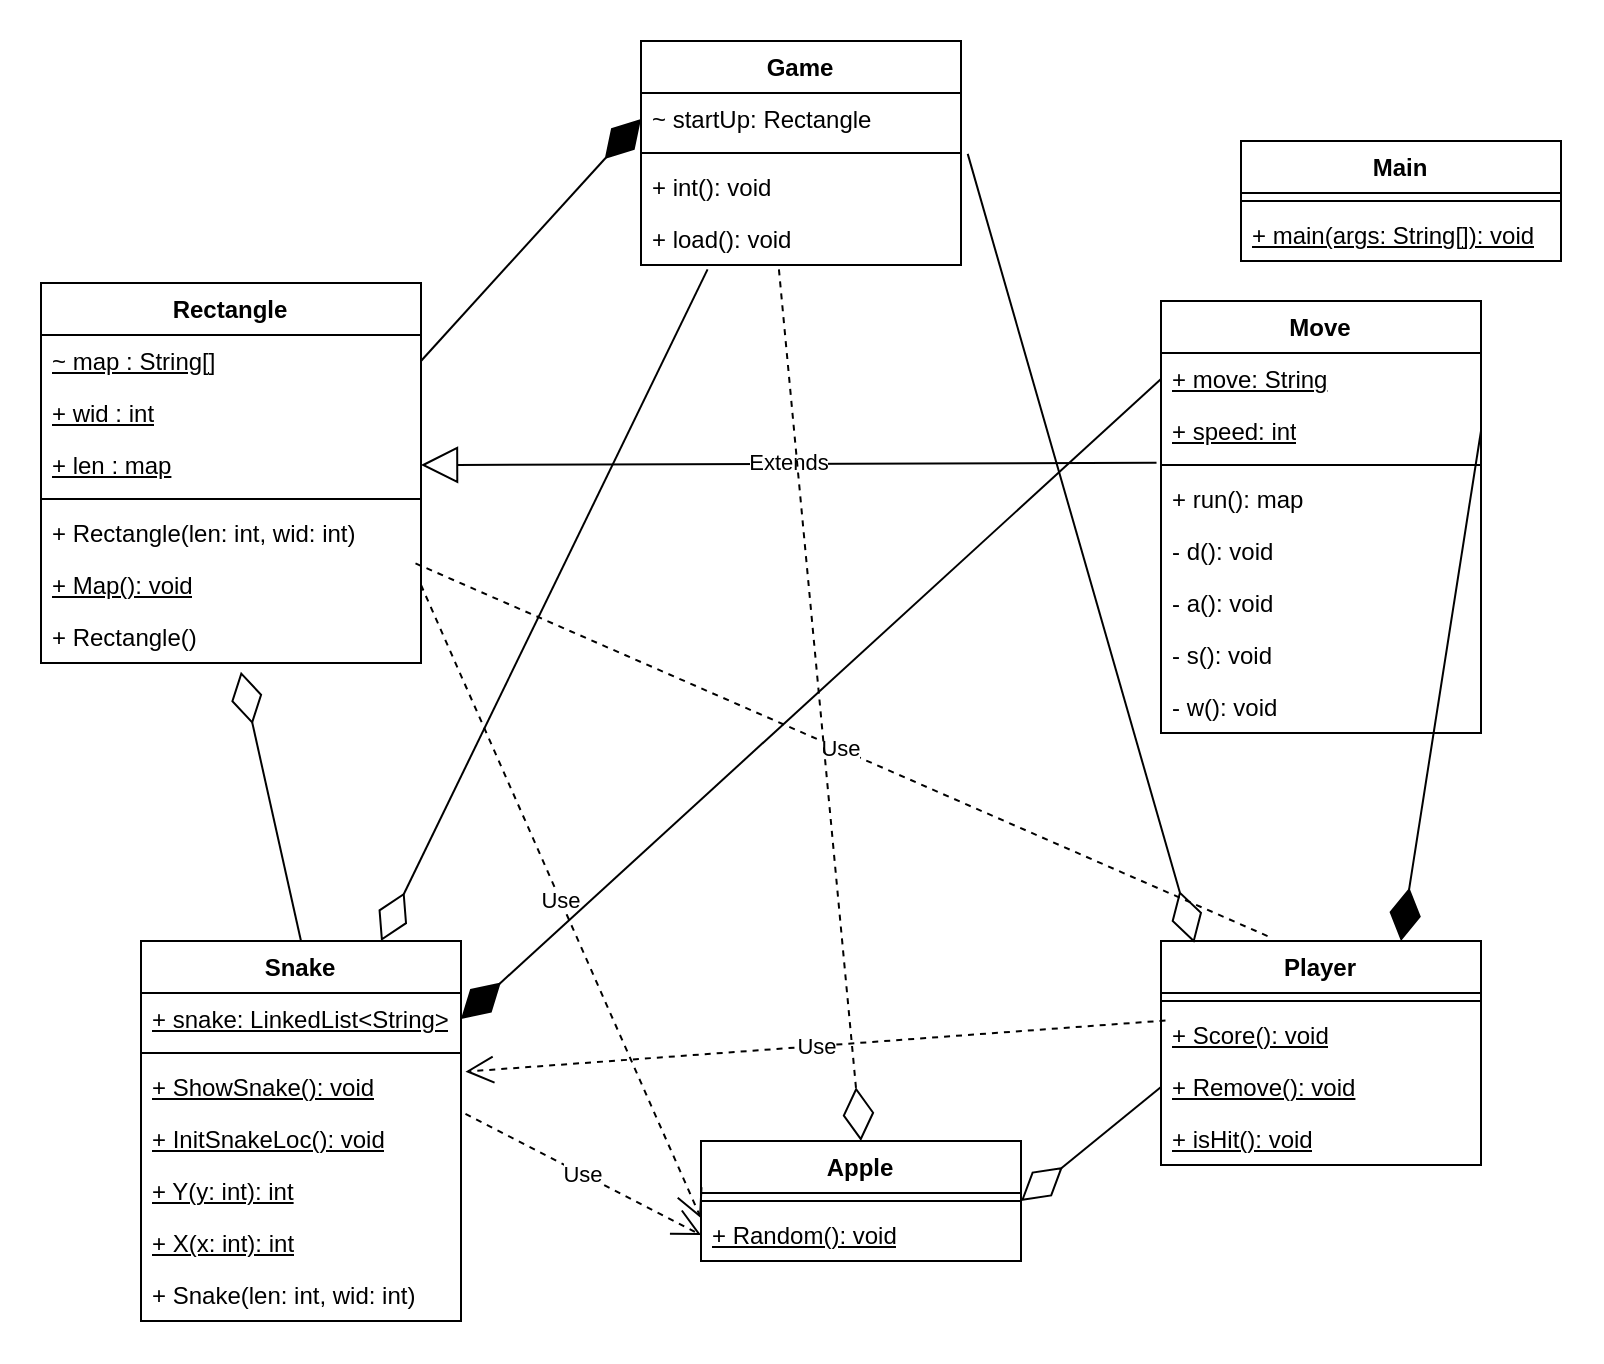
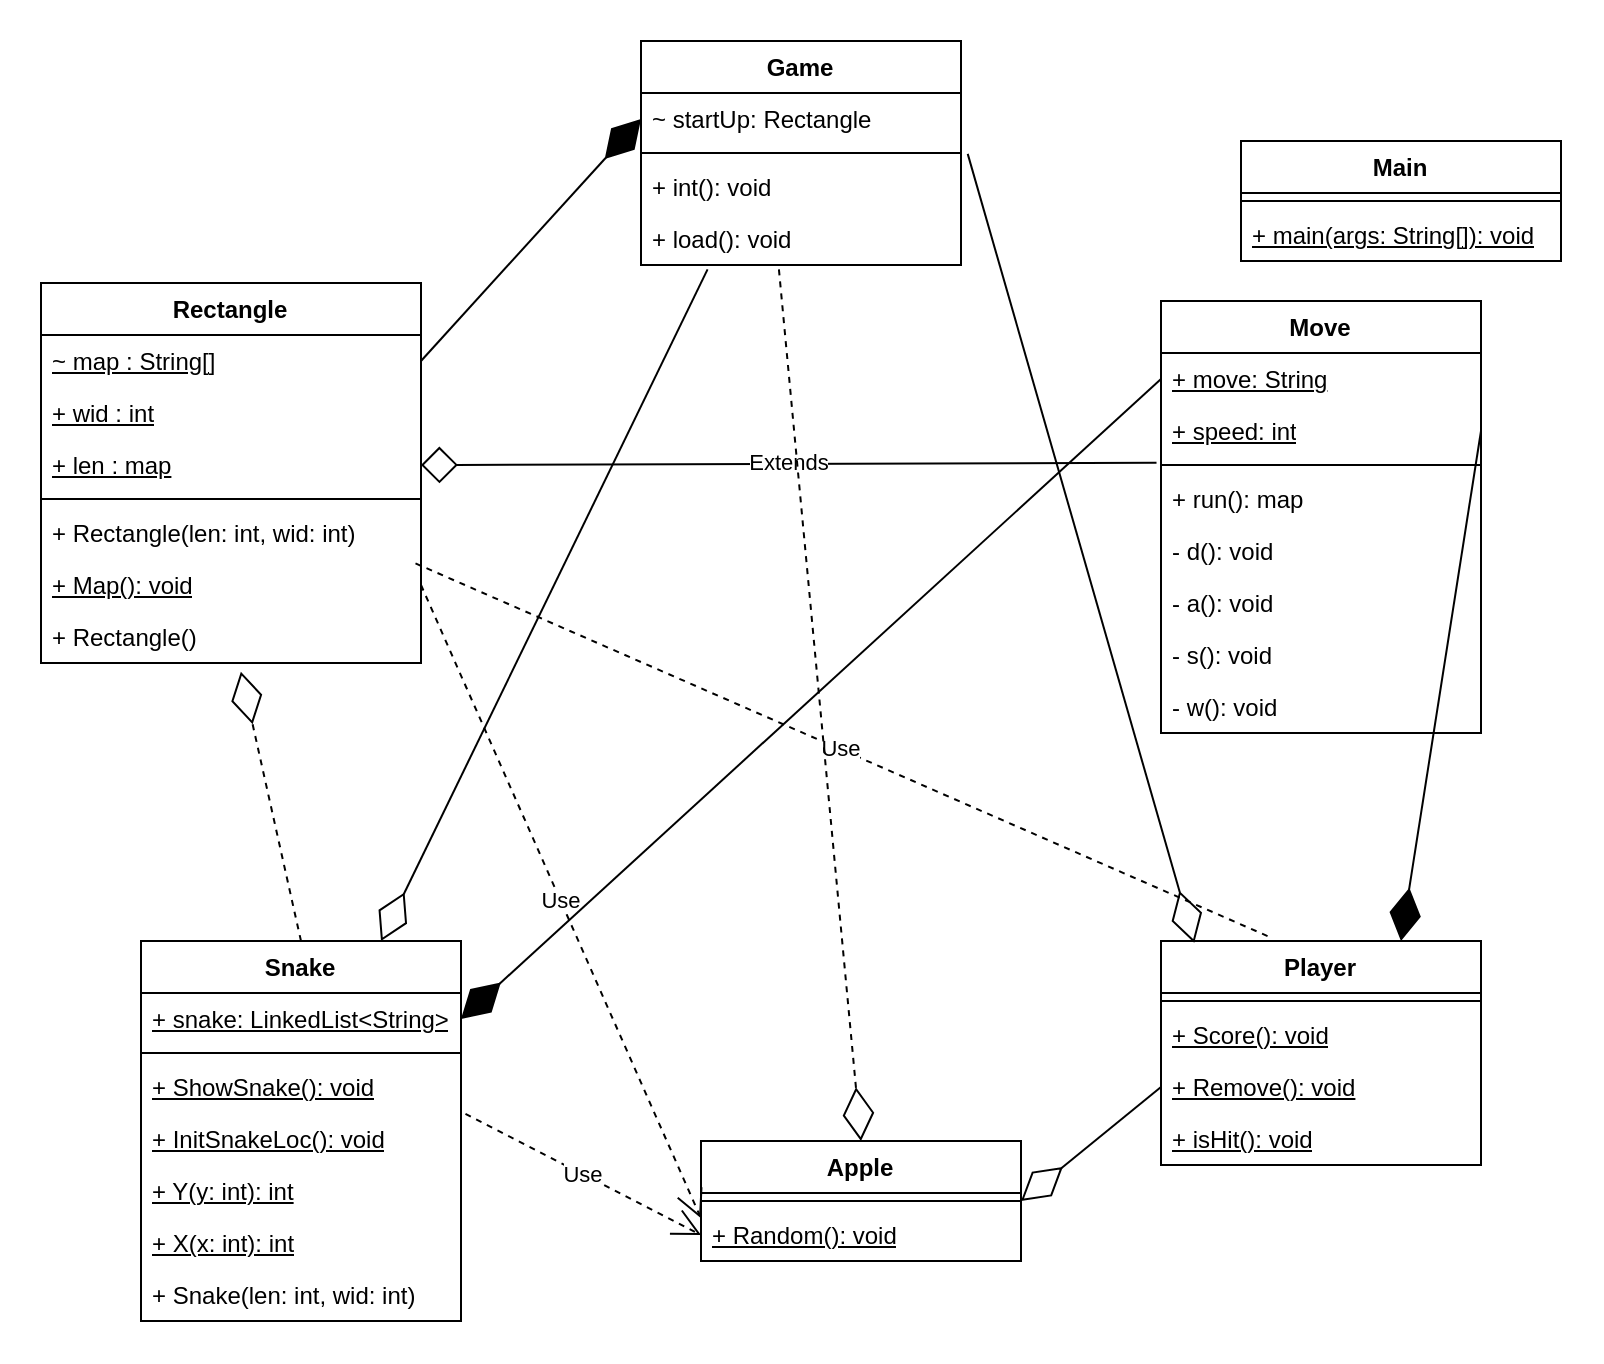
- <mxCell id="43" value="Extends" style="endArrow=block;endSize=16;endFill=0;html=1;rounded=0;exitX=-0.014;exitY=-0.197;exitDx=0;exitDy=0;exitPerimeter=0;entryX=1;entryY=0.5;entryDx=0;entryDy=0;" edge="1" parent="1" source="38" target="8"><mxGeometry width="160" relative="1" as="geometry"><mxPoint x="440" y="350" as="sourcePoint" /><mxPoint x="600" y="350" as="targetPoint" /></mxGeometry></mxCell>
+ <mxCell id="43" value="Extends" style="endArrow=diamond;endSize=16;endFill=0;html=1;rounded=0;exitX=-0.014;exitY=-0.197;exitDx=0;exitDy=0;exitPerimeter=0;entryX=1;entryY=0.5;entryDx=0;entryDy=0;" edge="1" parent="1" source="38" target="8"><mxGeometry width="160" relative="1" as="geometry"><mxPoint x="440" y="350" as="sourcePoint" /><mxPoint x="600" y="350" as="targetPoint" /></mxGeometry></mxCell>
- <mxCell id="52" value="" style="endArrow=diamondThin;endFill=0;endSize=24;html=1;rounded=0;entryX=0.526;entryY=1.167;entryDx=0;entryDy=0;entryPerimeter=0;exitX=0.5;exitY=0;exitDx=0;exitDy=0;" edge="1" parent="1" source="26" target="12"><mxGeometry width="160" relative="1" as="geometry"><mxPoint x="60" y="400" as="sourcePoint" /><mxPoint x="300" y="490" as="targetPoint" /></mxGeometry></mxCell>
+ <mxCell id="52" value="" style="endArrow=diamondThin;endFill=0;endSize=24;html=1;rounded=0;entryX=0.526;entryY=1.167;entryDx=0;entryDy=0;entryPerimeter=0;exitX=0.5;exitY=0;exitDx=0;exitDy=0;dashed=1;" edge="1" parent="1" source="26" target="12"><mxGeometry width="160" relative="1" as="geometry"><mxPoint x="60" y="400" as="sourcePoint" /><mxPoint x="300" y="490" as="targetPoint" /></mxGeometry></mxCell>
- <mxCell id="50" value="Use" style="endArrow=open;endSize=12;dashed=1;html=1;rounded=0;entryX=1.014;entryY=0.205;entryDx=0;entryDy=0;entryPerimeter=0;exitX=0.014;exitY=0.222;exitDx=0;exitDy=0;exitPerimeter=0;" edge="1" parent="1" source="20" target="29"><mxGeometry width="160" relative="1" as="geometry"><mxPoint x="570" y="510" as="sourcePoint" /><mxPoint x="217" y="291" as="targetPoint" /></mxGeometry></mxCell>
